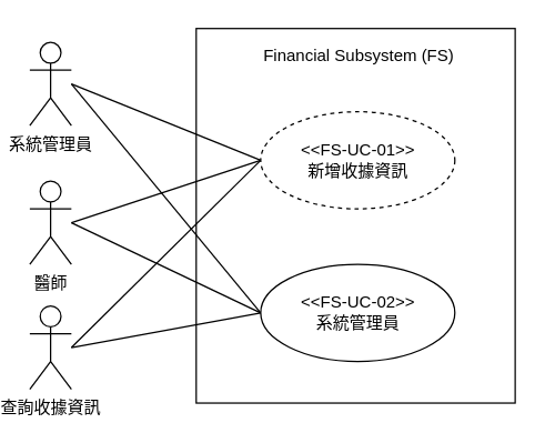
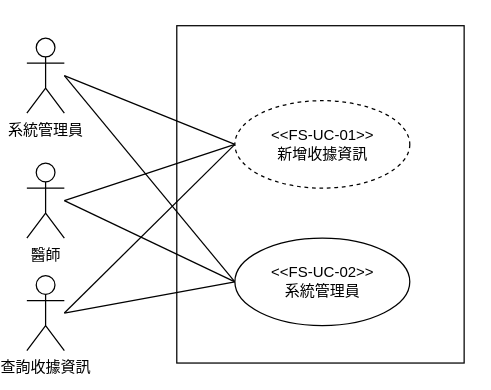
- <mxCell id="10" value="&lt;p class=&quot;MsoNormal&quot; style=&quot;margin-left: 24pt ; text-indent: -24pt ; font-size: 12px&quot;&gt;&lt;span lang=&quot;EN-US&quot; style=&quot;font-size: 12px&quot;&gt;Financial Subsystem (FS)&lt;/span&gt;&lt;/p&gt;" style="text;html=1;align=center;verticalAlign=middle;resizable=0;points=[];;autosize=1;fontSize=12;" parent="1" vertex="1"><mxGeometry x="181.5" y="20" width="150" height="40" as="geometry" /></mxCell>
